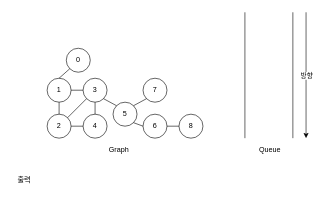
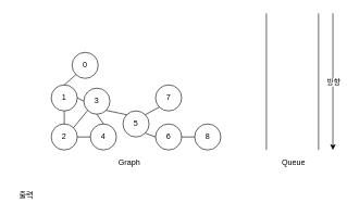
- <mxCell id="2" value="3" style="ellipse;whiteSpace=wrap;html=1;aspect=fixed;" vertex="1" parent="1"><mxGeometry x="138" y="130" width="40" height="40" as="geometry" /></mxCell>
+ <mxCell id="2" value="3" style="ellipse;whiteSpace=wrap;html=1;aspect=fixed;" vertex="1" parent="1"><mxGeometry x="128" y="135" width="40" height="40" as="geometry" /></mxCell>
